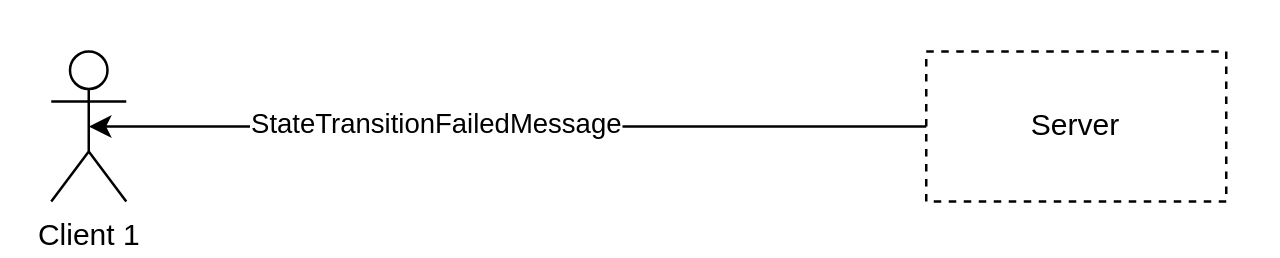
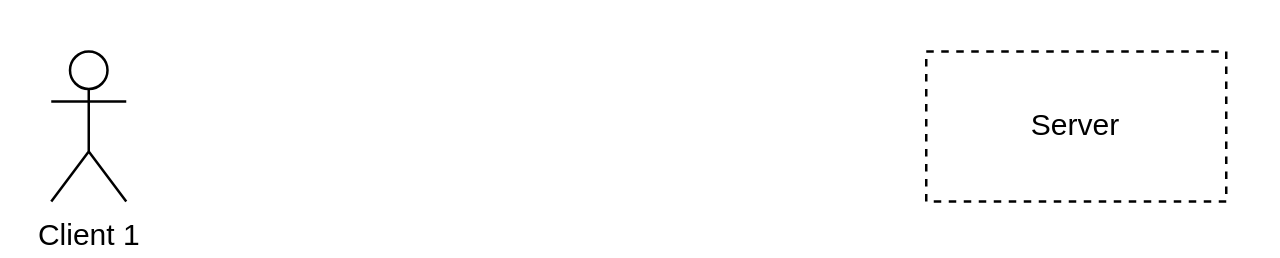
- <mxCell id="4" value="" style="endArrow=classic;html=1;rounded=0;entryX=0.5;entryY=0.5;entryDx=0;entryDy=0;entryPerimeter=0;exitX=0;exitY=0.5;exitDx=0;exitDy=0;" edge="1" parent="1" source="3" target="2"><mxGeometry width="50" height="50" relative="1" as="geometry"><mxPoint x="240" y="140" as="sourcePoint" /><mxPoint x="290" y="90" as="targetPoint" /></mxGeometry></mxCell>
- <mxCell id="5" value="StateTransitionFailedMessage" style="edgeLabel;html=1;align=center;verticalAlign=middle;resizable=0;points=[];" vertex="1" connectable="0" parent="4"><mxGeometry x="0.174" y="-2" relative="1" as="geometry"><mxPoint as="offset" /></mxGeometry></mxCell>
